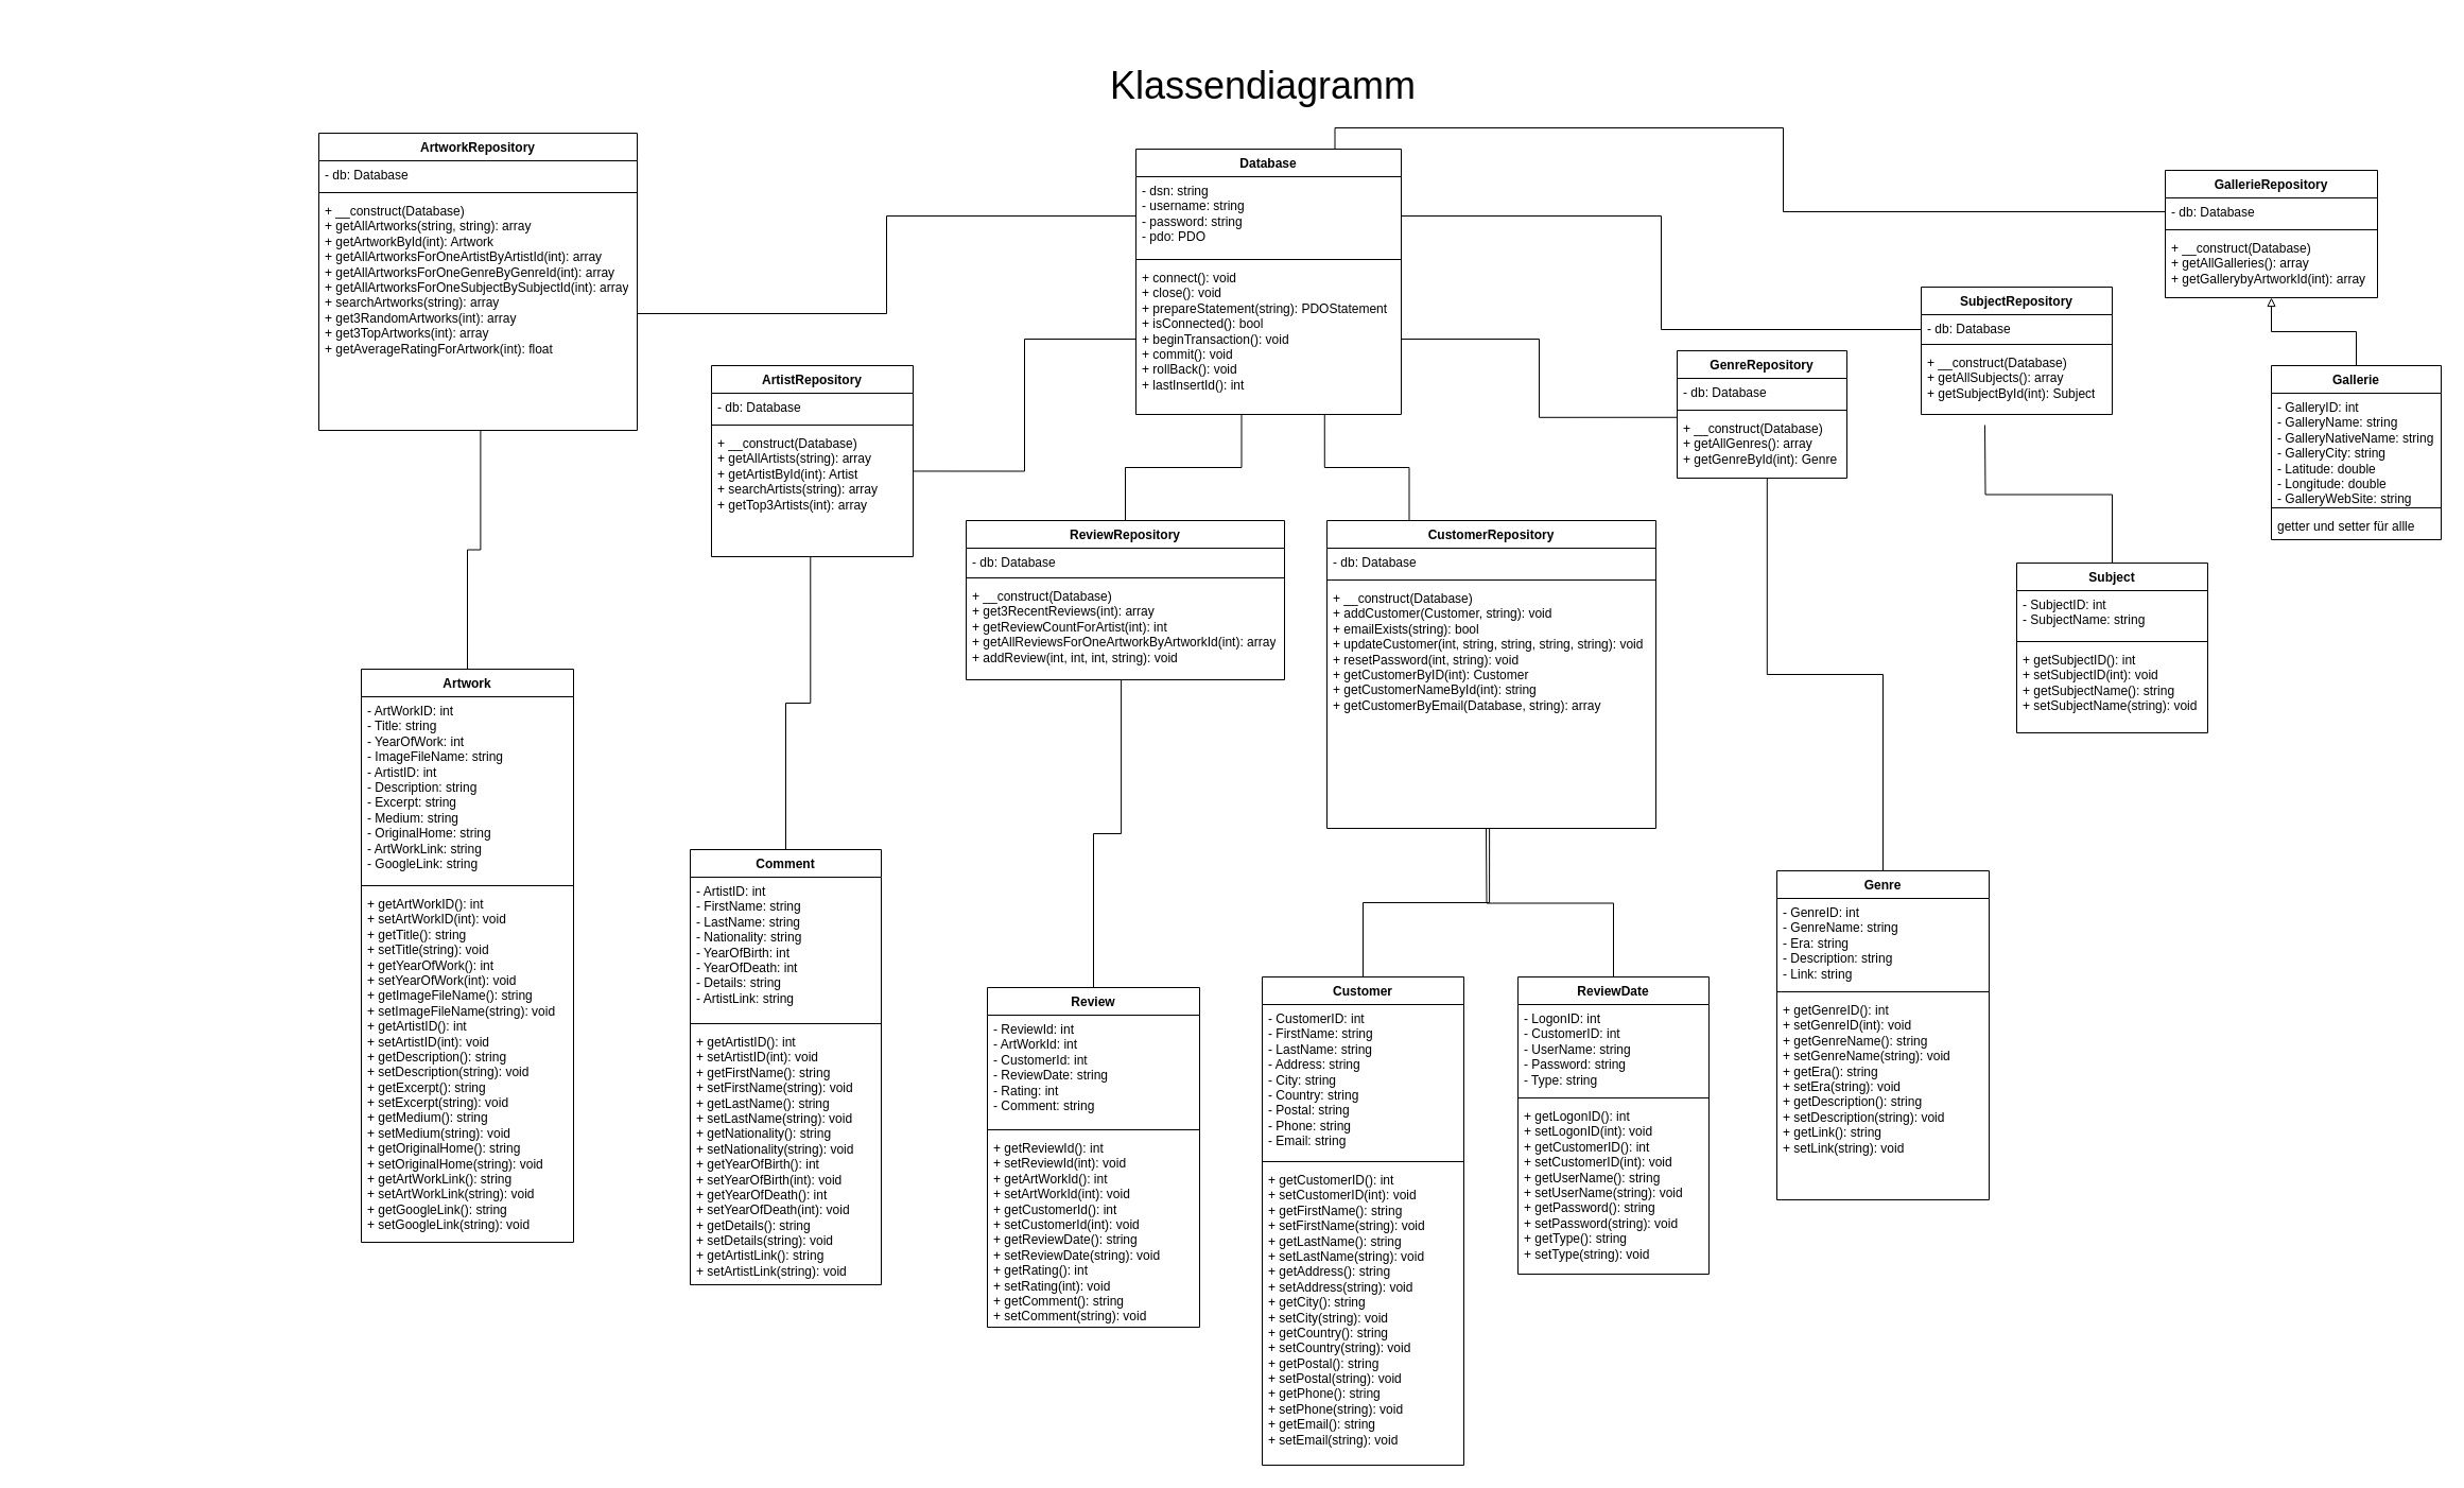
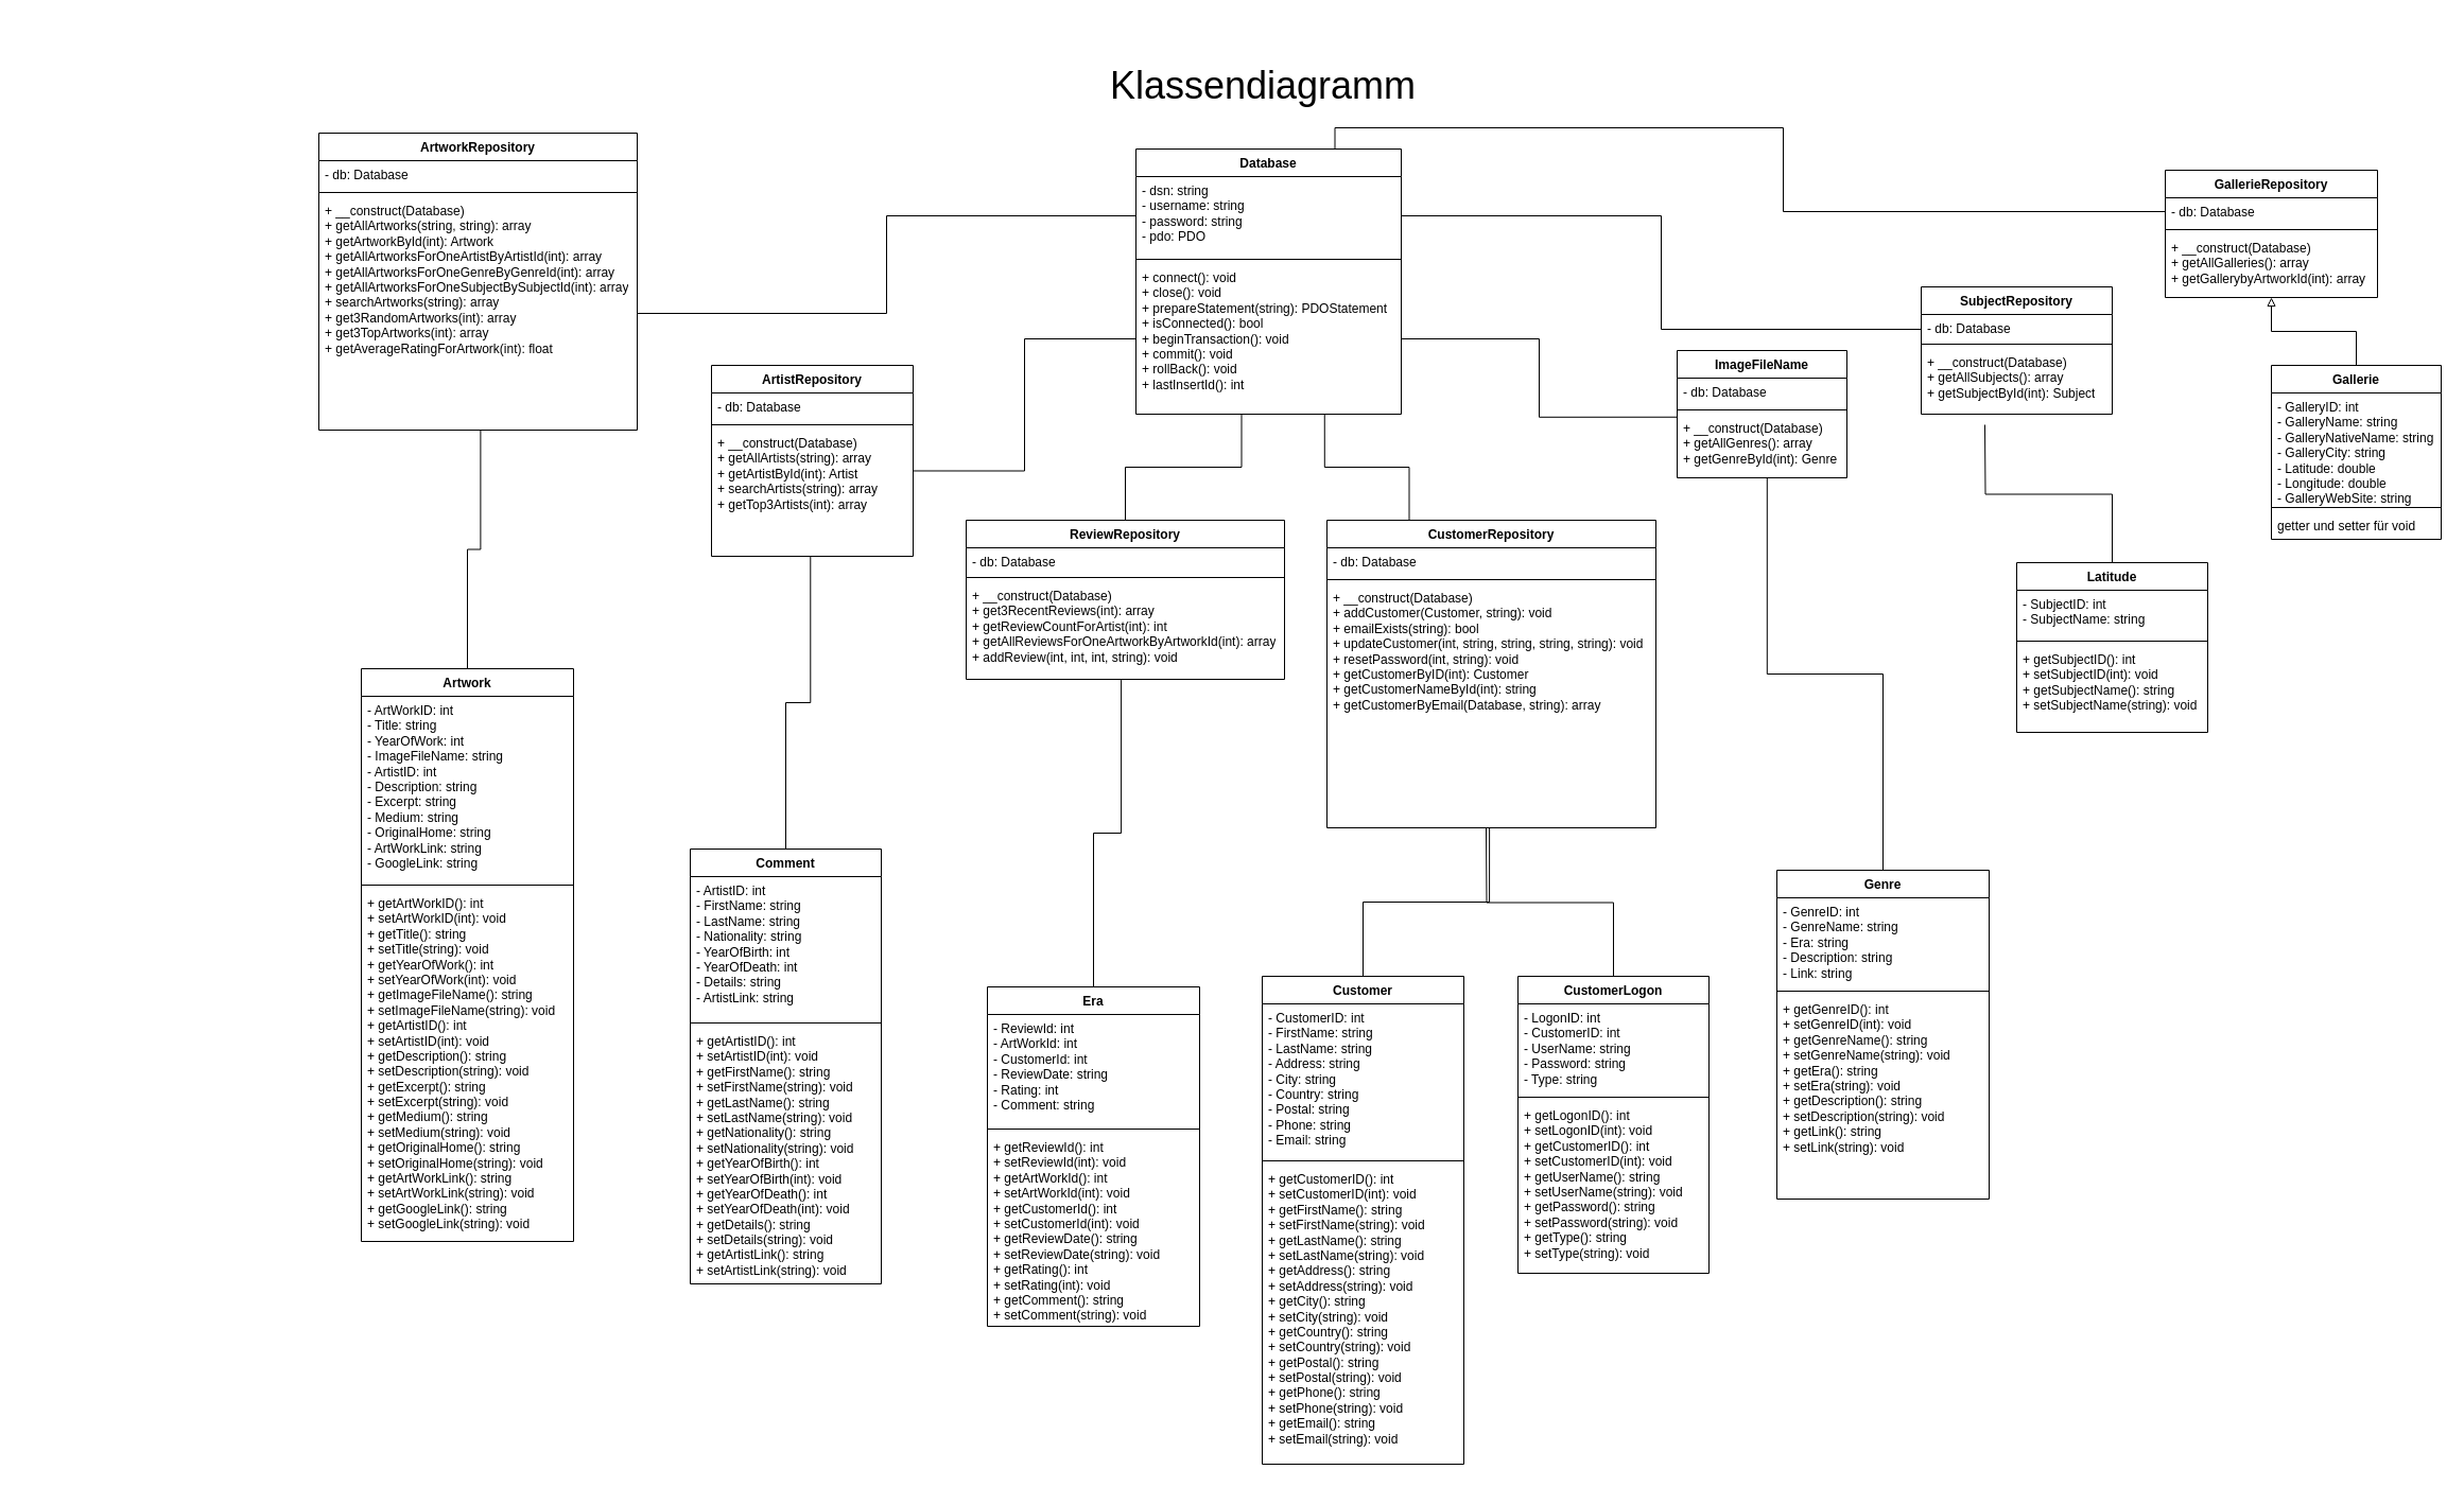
- <mxCell id="55" value="GenreRepository" style="swimlane;fontStyle=1;align=center;verticalAlign=top;childLayout=stackLayout;horizontal=1;startSize=26;horizontalStack=0;resizeParent=1;resizeParentMax=0;resizeLast=0;collapsible=1;marginBottom=0;whiteSpace=wrap;html=1;" parent="1" vertex="1"><mxGeometry x="1580" y="330" width="160" height="120" as="geometry" /></mxCell>
+ <mxCell id="55" value="ImageFileName" style="swimlane;fontStyle=1;align=center;verticalAlign=top;childLayout=stackLayout;horizontal=1;startSize=26;horizontalStack=0;resizeParent=1;resizeParentMax=0;resizeLast=0;collapsible=1;marginBottom=0;whiteSpace=wrap;html=1;" parent="1" vertex="1"><mxGeometry x="1580" y="330" width="160" height="120" as="geometry" /></mxCell>
- <mxCell id="82" value="getter und setter für allle" style="text;strokeColor=none;fillColor=none;align=left;verticalAlign=top;spacingLeft=4;spacingRight=4;overflow=hidden;rotatable=0;points=[[0,0.5],[1,0.5]];portConstraint=eastwest;whiteSpace=wrap;html=1;" parent="79" vertex="1"><mxGeometry y="138" width="160" height="26" as="geometry" /></mxCell>
+ <mxCell id="82" value="getter und setter für void" style="text;strokeColor=none;fillColor=none;align=left;verticalAlign=top;spacingLeft=4;spacingRight=4;overflow=hidden;rotatable=0;points=[[0,0.5],[1,0.5]];portConstraint=eastwest;whiteSpace=wrap;html=1;" parent="79" vertex="1"><mxGeometry y="138" width="160" height="26" as="geometry" /></mxCell>
- <mxCell id="30" value="Subject" style="swimlane;fontStyle=1;align=center;verticalAlign=top;childLayout=stackLayout;horizontal=1;startSize=26;horizontalStack=0;resizeParent=1;resizeParentMax=0;resizeLast=0;collapsible=1;marginBottom=0;whiteSpace=wrap;html=1;" parent="1" vertex="1"><mxGeometry x="1900" y="530" width="180" height="160" as="geometry" /></mxCell>
+ <mxCell id="30" value="Latitude" style="swimlane;fontStyle=1;align=center;verticalAlign=top;childLayout=stackLayout;horizontal=1;startSize=26;horizontalStack=0;resizeParent=1;resizeParentMax=0;resizeLast=0;collapsible=1;marginBottom=0;whiteSpace=wrap;html=1;" parent="1" vertex="1"><mxGeometry x="1900" y="530" width="180" height="160" as="geometry" /></mxCell>
- <mxCell id="21" value="ReviewDate" style="swimlane;fontStyle=1;align=center;verticalAlign=top;childLayout=stackLayout;horizontal=1;startSize=26;horizontalStack=0;resizeParent=1;resizeParentMax=0;resizeLast=0;collapsible=1;marginBottom=0;whiteSpace=wrap;html=1;" parent="1" vertex="1"><mxGeometry x="1430" y="920" width="180" height="280" as="geometry" /></mxCell>
+ <mxCell id="21" value="CustomerLogon" style="swimlane;fontStyle=1;align=center;verticalAlign=top;childLayout=stackLayout;horizontal=1;startSize=26;horizontalStack=0;resizeParent=1;resizeParentMax=0;resizeLast=0;collapsible=1;marginBottom=0;whiteSpace=wrap;html=1;" parent="1" vertex="1"><mxGeometry x="1430" y="920" width="180" height="280" as="geometry" /></mxCell>
- <mxCell id="12" value="Review" style="swimlane;fontStyle=1;align=center;verticalAlign=top;childLayout=stackLayout;horizontal=1;startSize=26;horizontalStack=0;resizeParent=1;resizeParentMax=0;resizeLast=0;collapsible=1;marginBottom=0;whiteSpace=wrap;html=1;" parent="1" vertex="1"><mxGeometry x="930" y="930" width="200" height="320" as="geometry" /></mxCell>
+ <mxCell id="12" value="Era" style="swimlane;fontStyle=1;align=center;verticalAlign=top;childLayout=stackLayout;horizontal=1;startSize=26;horizontalStack=0;resizeParent=1;resizeParentMax=0;resizeLast=0;collapsible=1;marginBottom=0;whiteSpace=wrap;html=1;" parent="1" vertex="1"><mxGeometry x="930" y="930" width="200" height="320" as="geometry" /></mxCell>
